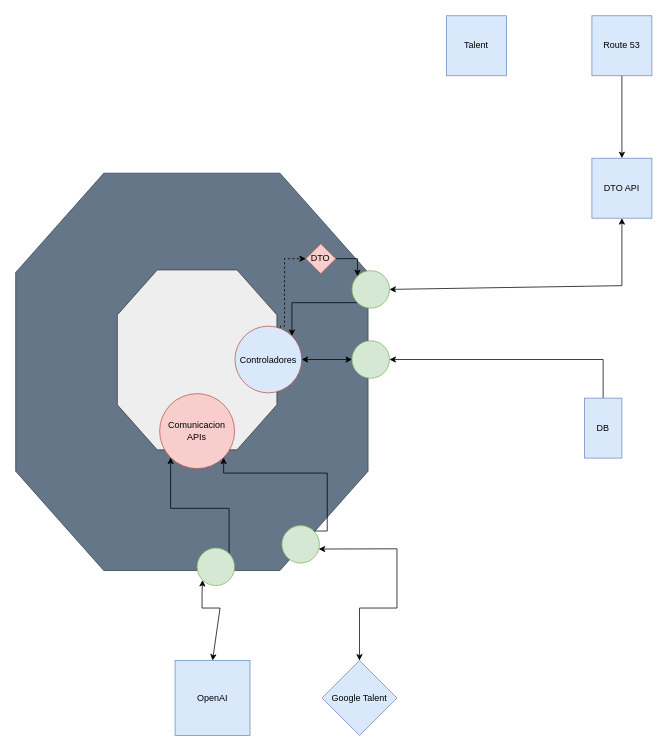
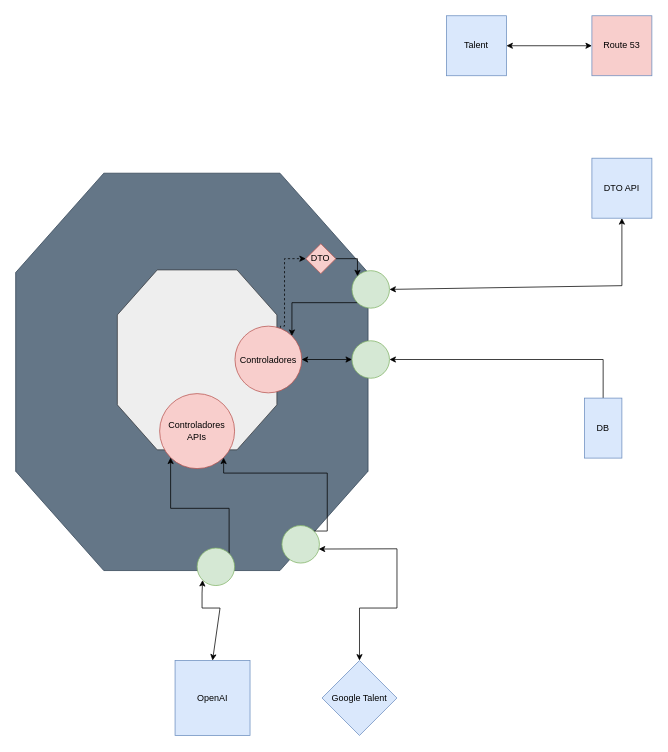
+ <mxCell id="23" value="" style="endArrow=classic;startArrow=classic;html=1;rounded=0;entryX=0;entryY=0.5;entryDx=0;entryDy=0;exitX=1;exitY=0.5;exitDx=0;exitDy=0;" edge="1" parent="1" source="22" target="20"><mxGeometry width="50" height="50" relative="1" as="geometry"><mxPoint x="529" y="290" as="sourcePoint" /><mxPoint x="579" y="240" as="targetPoint" /></mxGeometry></mxCell>
- <mxCell id="20" value="Route 53" style="whiteSpace=wrap;html=1;aspect=fixed;fillColor=#dae8fc;strokeColor=#6c8ebf;" vertex="1" parent="1"><mxGeometry x="789" y="20" width="80" height="80" as="geometry" /></mxCell>
+ <mxCell id="20" value="Route 53" style="whiteSpace=wrap;html=1;aspect=fixed;fillColor=#f8cecc;strokeColor=#6c8ebf;" vertex="1" parent="1"><mxGeometry x="789" y="20" width="80" height="80" as="geometry" /></mxCell>
- <mxCell id="21" value="" style="endArrow=classic;html=1;rounded=0;exitX=0.5;exitY=1;exitDx=0;exitDy=0;" edge="1" parent="1" source="20" target="5"><mxGeometry width="50" height="50" relative="1" as="geometry"><mxPoint x="599" y="300" as="sourcePoint" /><mxPoint x="649" as="targetPoint" y="250" /></mxGeometry></mxCell>
- <mxCell id="26" value="Controladores" style="ellipse;whiteSpace=wrap;html=1;aspect=fixed;fillColor=#dae8fc;strokeColor=#b85450;" vertex="1" parent="24"><mxGeometry x="35.32" y="109" width="89" height="89" as="geometry" /></mxCell>
+ <mxCell id="26" value="Controladores" style="ellipse;whiteSpace=wrap;html=1;aspect=fixed;fillColor=#f8cecc;strokeColor=#b85450;" vertex="1" parent="24"><mxGeometry x="35.32" y="109" width="89" height="89" as="geometry" /></mxCell>
- <mxCell id="27" value="Comunicacion APIs" style="ellipse;whiteSpace=wrap;html=1;aspect=fixed;fillColor=#f8cecc;strokeColor=#b85450;" vertex="1" parent="24"><mxGeometry x="-65.17" y="199" width="100" height="100" as="geometry" /></mxCell>
+ <mxCell id="27" value="Controladores APIs" style="ellipse;whiteSpace=wrap;html=1;aspect=fixed;fillColor=#f8cecc;strokeColor=#b85450;" vertex="1" parent="24"><mxGeometry x="-65.17" y="199" width="100" height="100" as="geometry" /></mxCell>
